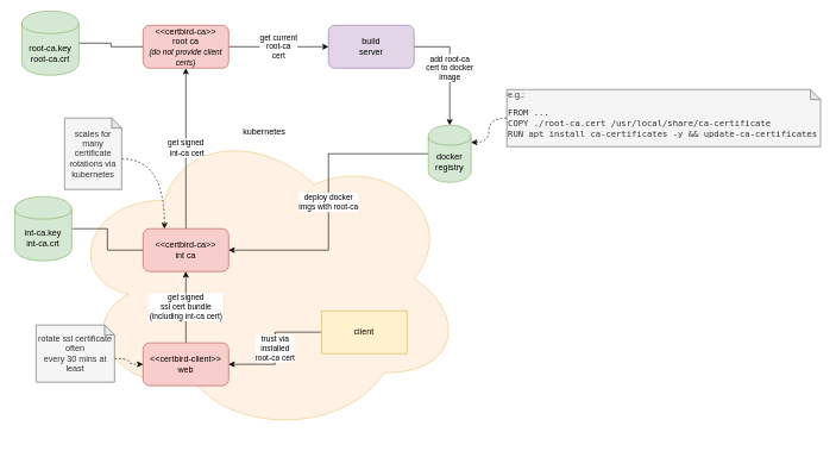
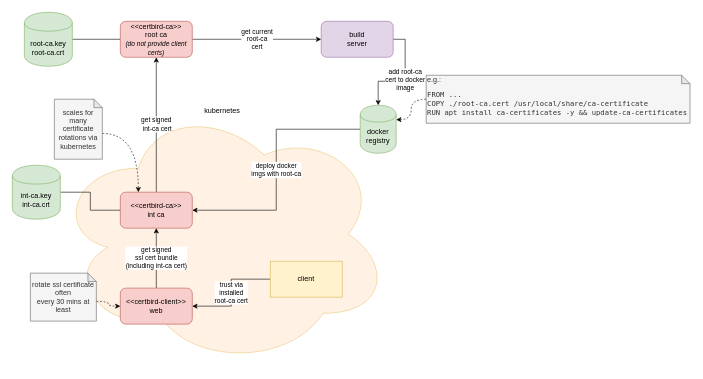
- <mxCell id="6" value="root-ca.key&lt;br&gt;root-ca.crt" style="shape=cylinder;whiteSpace=wrap;html=1;boundedLbl=1;backgroundOutline=1;fillColor=#d5e8d4;strokeColor=#82b366;" vertex="1" parent="1"><mxGeometry x="30" y="15" width="80" height="90" as="geometry" /></mxCell>
+ <mxCell id="6" value="root-ca.key&lt;br&gt;root-ca.crt" style="shape=cylinder;whiteSpace=wrap;html=1;boundedLbl=1;backgroundOutline=1;fillColor=#d5e8d4;strokeColor=#82b366;" vertex="1" parent="1"><mxGeometry x="40" y="20" width="80" height="90" as="geometry" /></mxCell>
- <mxCell id="8" value="build&lt;br&gt;server" style="rounded=1;whiteSpace=wrap;html=1;fillColor=#e1d5e7;strokeColor=#9673a6;" vertex="1" parent="1"><mxGeometry x="460" y="35" width="120" height="60" as="geometry" /></mxCell>
+ <mxCell id="8" value="build&lt;br&gt;server" style="rounded=1;whiteSpace=wrap;html=1;fillColor=#e1d5e7;strokeColor=#9673a6;" vertex="1" parent="1"><mxGeometry x="535" y="35" width="120" height="60" as="geometry" /></mxCell>
